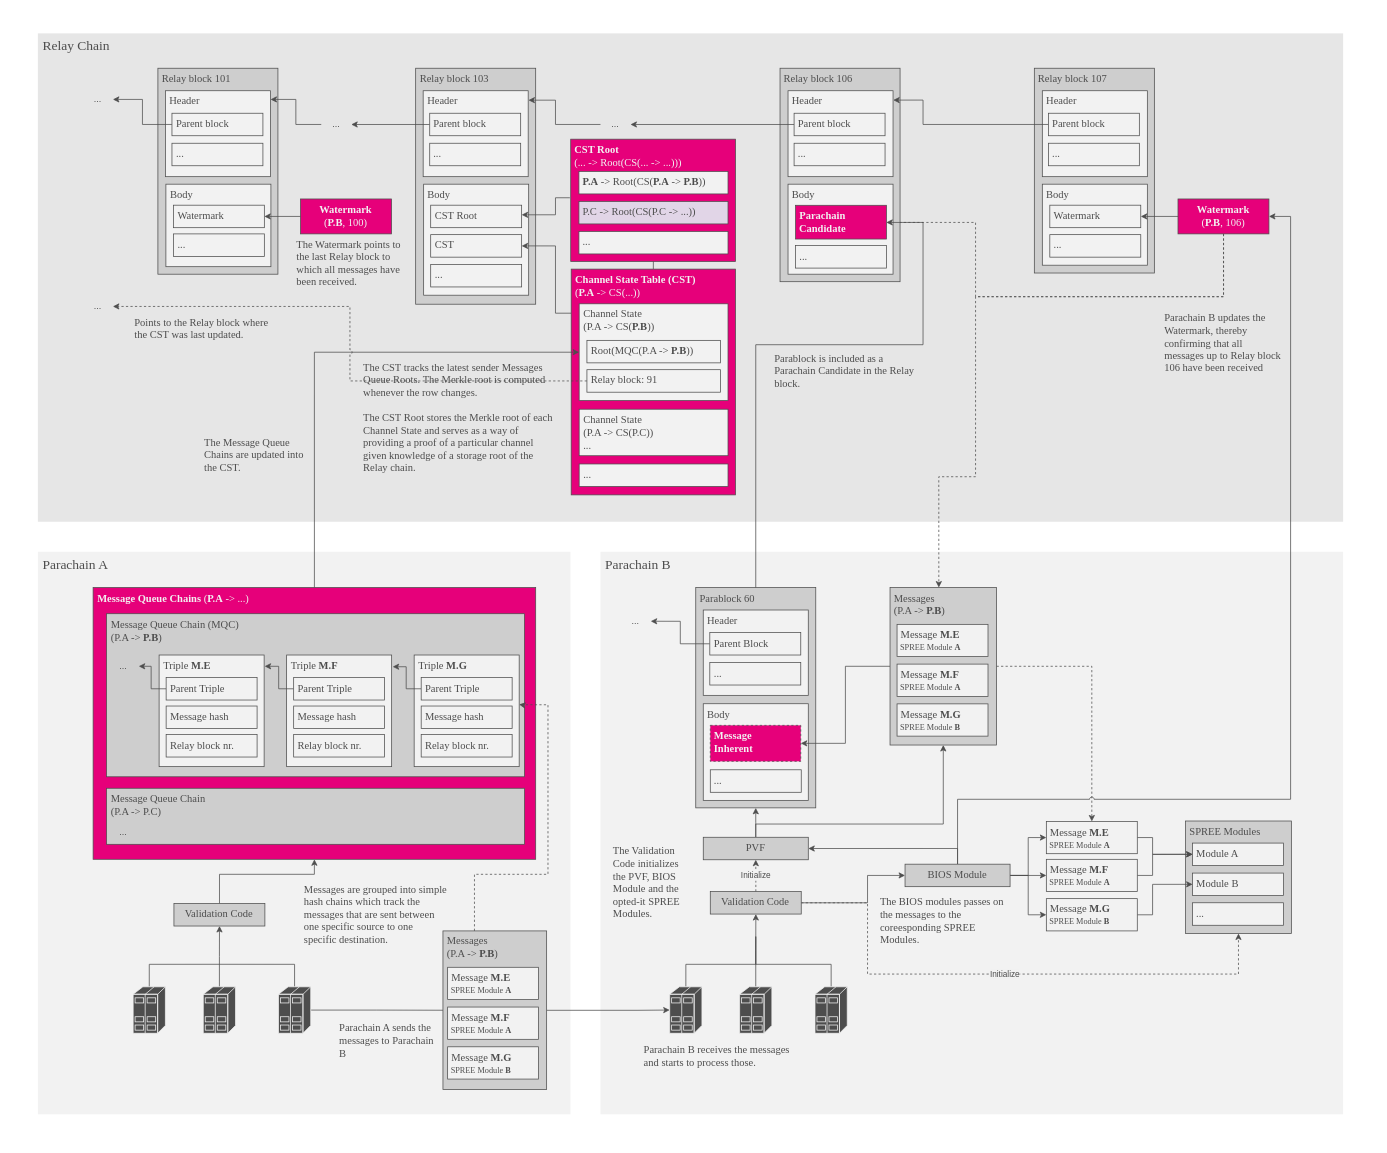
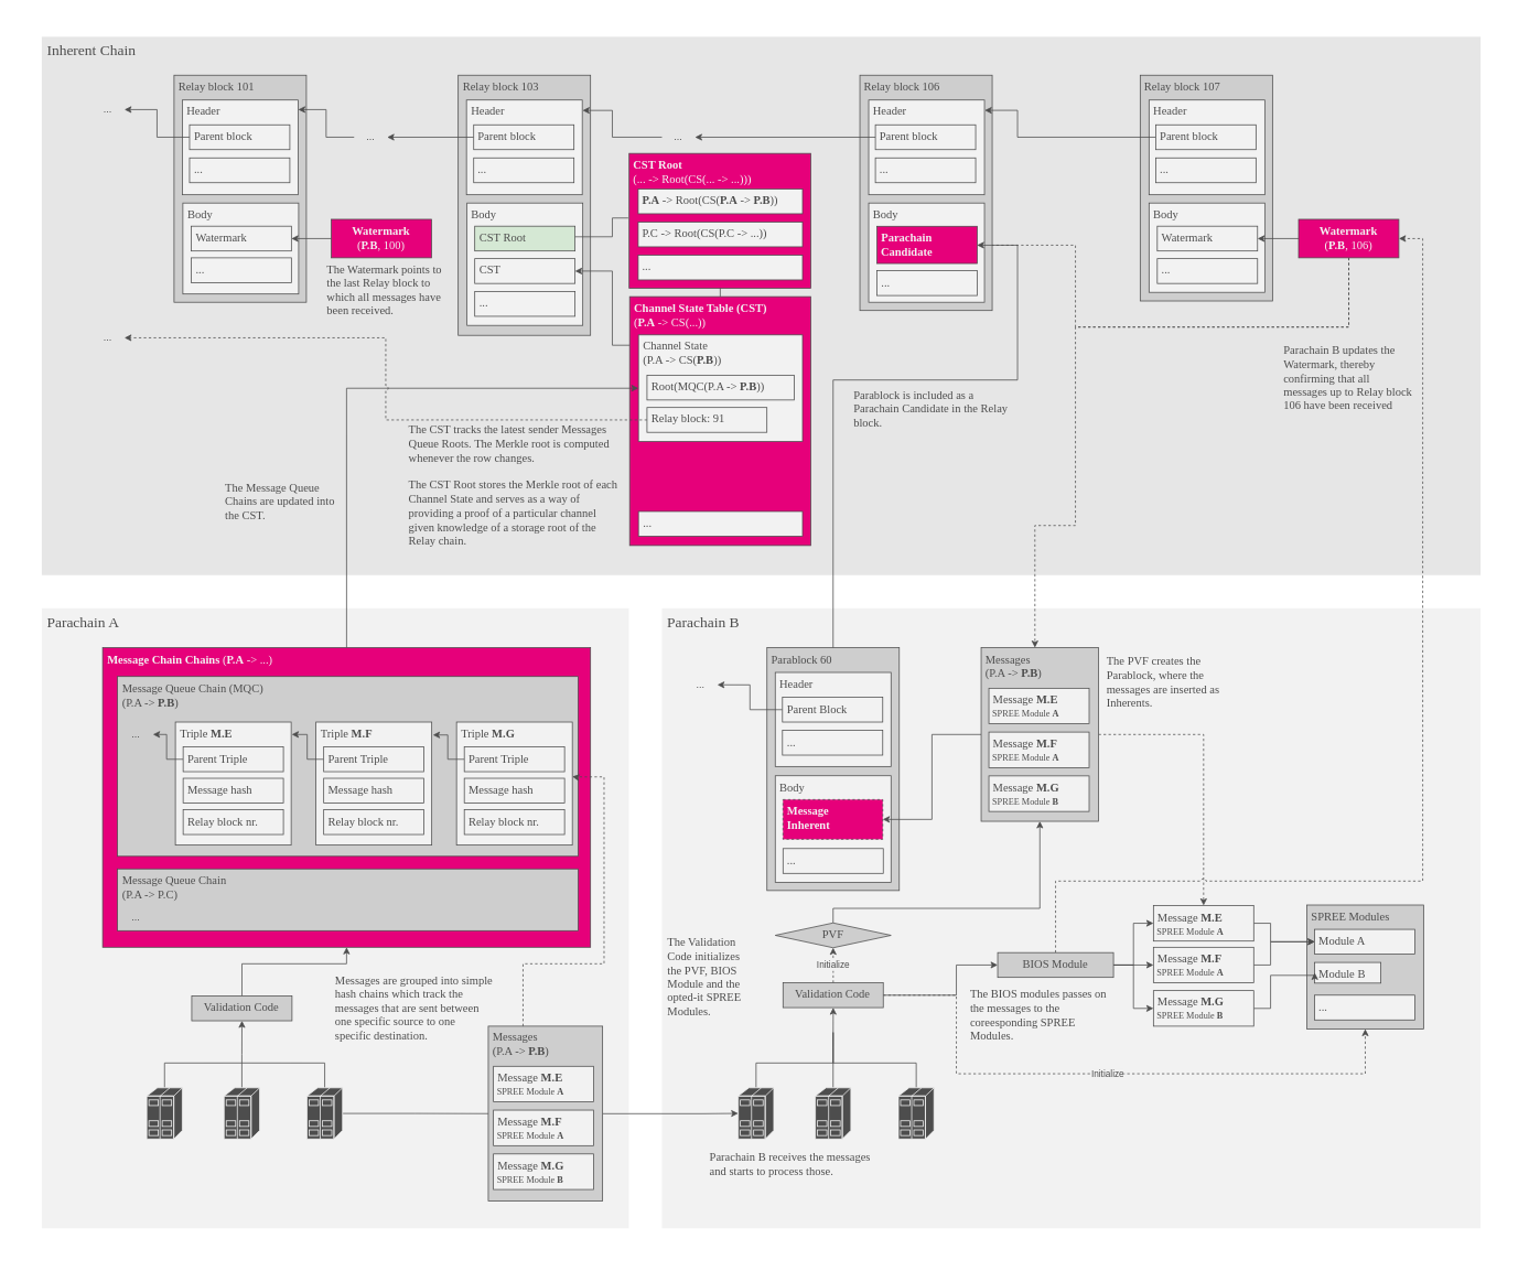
- <mxCell id="7" value="&lt;font color=&quot;#4d4d4d&quot; style=&quot;font-size: 18px&quot;&gt;&amp;nbsp;Relay Chain&lt;/font&gt;" style="rounded=0;whiteSpace=wrap;html=1;fillColor=#CECECE;strokeColor=none;strokeWidth=1;align=left;verticalAlign=top;glass=0;fontFamily=Work Sans;opacity=50;" parent="1" vertex="1"><mxGeometry x="50" y="44" width="1740" height="651" as="geometry" /></mxCell>
+ <mxCell id="7" value="&lt;font color=&quot;#4d4d4d&quot; style=&quot;font-size: 18px&quot;&gt;&amp;nbsp;Inherent Chain&lt;/font&gt;" style="rounded=0;whiteSpace=wrap;html=1;fillColor=#CECECE;strokeColor=none;strokeWidth=1;align=left;verticalAlign=top;glass=0;fontFamily=Work Sans;opacity=50;" parent="1" vertex="1"><mxGeometry x="50" y="44" width="1740" height="651" as="geometry" /></mxCell>
- <mxCell id="100" value="&lt;font color=&quot;#4d4d4d&quot;&gt;&lt;span style=&quot;font-size: 14px&quot;&gt;&amp;nbsp;P.C -&amp;gt; Root(CS(P.C -&amp;gt; ...))&lt;/span&gt;&lt;/font&gt;" style="rounded=0;whiteSpace=wrap;html=1;fillColor=#e1d5e7;strokeColor=#4D4D4D;strokeWidth=1;align=left;verticalAlign=top;glass=0;fontFamily=Work Sans;" parent="1" vertex="1"><mxGeometry x="771.26" y="268" width="198.74" height="30" as="geometry" /></mxCell>
+ <mxCell id="100" value="&lt;font color=&quot;#4d4d4d&quot;&gt;&lt;span style=&quot;font-size: 14px&quot;&gt;&amp;nbsp;P.C -&amp;gt; Root(CS(P.C -&amp;gt; ...))&lt;/span&gt;&lt;/font&gt;" style="rounded=0;whiteSpace=wrap;html=1;fillColor=#F2F2F2;strokeColor=#4D4D4D;strokeWidth=1;align=left;verticalAlign=top;glass=0;fontFamily=Work Sans;" parent="1" vertex="1"><mxGeometry x="771.26" y="268" width="198.74" height="30" as="geometry" /></mxCell>
- <mxCell id="96" style="edgeStyle=orthogonalEdgeStyle;rounded=0;orthogonalLoop=1;jettySize=auto;html=1;entryX=1;entryY=0.428;entryDx=0;entryDy=0;labelBackgroundColor=#CECECE;startArrow=none;startFill=0;endArrow=classic;endFill=1;strokeColor=#4D4D4D;fontColor=#4D4D4D;exitX=-0.005;exitY=0.479;exitDx=0;exitDy=0;exitPerimeter=0;entryPerimeter=0;" parent="1" source="98" target="50" edge="1"><mxGeometry relative="1" as="geometry"><Array as="points"><mxPoint x="740" y="263" /><mxPoint x="740" y="286" /></Array></mxGeometry></mxCell>
+ <mxCell id="96" style="edgeStyle=orthogonalEdgeStyle;rounded=0;orthogonalLoop=1;jettySize=auto;html=1;entryX=1;entryY=0.428;entryDx=0;entryDy=0;labelBackgroundColor=#CECECE;startArrow=none;startFill=0;endArrow=none;endFill=1;strokeColor=#4D4D4D;fontColor=#4D4D4D;exitX=-0.005;exitY=0.479;exitDx=0;exitDy=0;exitPerimeter=0;entryPerimeter=0;" parent="1" source="98" target="50" edge="1"><mxGeometry relative="1" as="geometry"><Array as="points"><mxPoint x="740" y="263" /><mxPoint x="740" y="286" /></Array></mxGeometry></mxCell>
- <mxCell id="50" value="&lt;font color=&quot;#4d4d4d&quot;&gt;&lt;span style=&quot;font-size: 14px&quot;&gt;&amp;nbsp;CST Root&lt;/span&gt;&lt;/font&gt;" style="rounded=0;whiteSpace=wrap;html=1;fillColor=#F2F2F2;strokeColor=#4D4D4D;strokeWidth=1;align=left;verticalAlign=top;glass=0;fontFamily=Work Sans;" parent="1" vertex="1"><mxGeometry x="573.65" y="273" width="121.25" height="30" as="geometry" /></mxCell>
+ <mxCell id="50" value="&lt;font color=&quot;#4d4d4d&quot;&gt;&lt;span style=&quot;font-size: 14px&quot;&gt;&amp;nbsp;CST Root&lt;/span&gt;&lt;/font&gt;" style="rounded=0;whiteSpace=wrap;html=1;fillColor=#d5e8d4;strokeColor=#4D4D4D;strokeWidth=1;align=left;verticalAlign=top;glass=0;fontFamily=Work Sans;" parent="1" vertex="1"><mxGeometry x="573.65" y="273" width="121.25" height="30" as="geometry" /></mxCell>
- <mxCell id="147" value="&lt;font color=&quot;#4d4d4d&quot;&gt;&lt;span style=&quot;font-size: 14px&quot;&gt;Points to the Relay block where the CST was last updated.&lt;/span&gt;&lt;/font&gt;" style="rounded=0;whiteSpace=wrap;html=1;fillColor=none;strokeColor=none;strokeWidth=1;align=left;verticalAlign=top;glass=0;fontFamily=Work Sans;" vertex="1" parent="1"><mxGeometry x="177" y="415" width="193.73" height="64.7" as="geometry" /></mxCell>
- <mxCell id="141" value="&lt;font color=&quot;#4d4d4d&quot;&gt;&lt;span style=&quot;font-size: 14px&quot;&gt;&amp;nbsp;Relay block: 91&lt;/span&gt;&lt;/font&gt;" style="rounded=0;whiteSpace=wrap;html=1;fillColor=#F2F2F2;strokeColor=#4D4D4D;strokeWidth=1;align=left;verticalAlign=top;glass=0;fontFamily=Work Sans;" vertex="1" parent="1"><mxGeometry x="781.93" y="492.3" width="178.07" height="30" as="geometry" /></mxCell>
+ <mxCell id="141" value="&lt;font color=&quot;#4d4d4d&quot;&gt;&lt;span style=&quot;font-size: 14px&quot;&gt;&amp;nbsp;Relay block: 91&lt;/span&gt;&lt;/font&gt;" style="rounded=0;whiteSpace=wrap;html=1;fillColor=#F2F2F2;strokeColor=#4D4D4D;strokeWidth=1;align=left;verticalAlign=top;glass=0;fontFamily=Work Sans;" vertex="1" parent="1"><mxGeometry x="781.93" y="492.3" width="145" height="30" as="geometry" /></mxCell>
- <mxCell id="154" value="&lt;font color=&quot;#4d4d4d&quot;&gt;&lt;span style=&quot;font-size: 14px&quot;&gt;The CST tracks the latest sender Messages Queue Roots. The Merkle root is computed whenever the row changes.&lt;br&gt;&lt;br&gt;The CST Root stores the Merkle root of each Channel State and serves as a way of providing a proof of a particular channel given knowledge of a storage root of the Relay chain.&lt;br&gt;&lt;/span&gt;&lt;/font&gt;" style="rounded=0;whiteSpace=wrap;html=1;fillColor=none;strokeColor=none;strokeWidth=1;align=left;verticalAlign=top;glass=0;fontFamily=Work Sans;" vertex="1" parent="1"><mxGeometry x="482.01" y="475" width="263.18" height="161.43" as="geometry" /></mxCell>
+ <mxCell id="154" value="&lt;font color=&quot;#4d4d4d&quot;&gt;&lt;span style=&quot;font-size: 14px&quot;&gt;The CST tracks the latest sender Messages Queue Roots. The Merkle root is computed whenever the row changes.&lt;br&gt;&lt;br&gt;The CST Root stores the Merkle root of each Channel State and serves as a way of providing a proof of a particular channel given knowledge of a storage root of the Relay chain.&lt;br&gt;&lt;/span&gt;&lt;/font&gt;" style="rounded=0;whiteSpace=wrap;html=1;fillColor=none;strokeColor=none;strokeWidth=1;align=left;verticalAlign=top;glass=0;fontFamily=Work Sans;" vertex="1" parent="1"><mxGeometry x="492.01" y="505" width="263.18" height="161.43" as="geometry" /></mxCell>
- <mxCell id="143" value="&lt;font color=&quot;#4d4d4d&quot;&gt;&lt;span style=&quot;font-size: 14px&quot;&gt;&amp;nbsp;Channel State&lt;br&gt;&amp;nbsp;(P.A -&amp;gt; CS(P.C))&lt;br&gt;&amp;nbsp;...&lt;br&gt;&lt;/span&gt;&lt;/font&gt;" style="rounded=0;whiteSpace=wrap;html=1;fillColor=#F2F2F2;strokeColor=#4D4D4D;strokeWidth=1;align=left;verticalAlign=top;glass=0;fontFamily=Work Sans;" vertex="1" parent="1"><mxGeometry x="771.58" y="545" width="198.42" height="62" as="geometry" /></mxCell>
- <mxCell id="5" value="&lt;font&gt;&lt;span style=&quot;font-size: 14px&quot;&gt;&lt;b&gt;&amp;nbsp;Message Queue Chains &lt;/b&gt;(&lt;b&gt;P.A&lt;/b&gt; -&amp;gt; ...)&lt;/span&gt;&lt;/font&gt;" style="rounded=0;whiteSpace=wrap;html=1;fillColor=#E6007A;strokeColor=#4D4D4D;strokeWidth=1;align=left;verticalAlign=top;glass=0;fontFamily=Work Sans;fontColor=#F2F2F2;" parent="1" vertex="1"><mxGeometry x="123.62" y="782.67" width="590" height="362.33" as="geometry" /></mxCell>
+ <mxCell id="5" value="&lt;font&gt;&lt;span style=&quot;font-size: 14px&quot;&gt;&lt;b&gt;&amp;nbsp;Message Chain Chains &lt;/b&gt;(&lt;b&gt;P.A&lt;/b&gt; -&amp;gt; ...)&lt;/span&gt;&lt;/font&gt;" style="rounded=0;whiteSpace=wrap;html=1;fillColor=#E6007A;strokeColor=#4D4D4D;strokeWidth=1;align=left;verticalAlign=top;glass=0;fontFamily=Work Sans;fontColor=#F2F2F2;" parent="1" vertex="1"><mxGeometry x="123.62" y="782.67" width="590" height="362.33" as="geometry" /></mxCell>
+ <mxCell id="155" value="&lt;font color=&quot;#4d4d4d&quot;&gt;&lt;span style=&quot;font-size: 14px&quot;&gt;The PVF creates the Parablock, where the messages are inserted as Inherents.&lt;/span&gt;&lt;/font&gt;" style="rounded=0;whiteSpace=wrap;html=1;fillColor=none;strokeColor=none;strokeWidth=1;align=left;verticalAlign=top;glass=0;fontFamily=Work Sans;" vertex="1" parent="1"><mxGeometry x="1336" y="785" width="150" height="99.79" as="geometry" /></mxCell>
- <mxCell id="110" style="edgeStyle=orthogonalEdgeStyle;rounded=0;jumpStyle=arc;orthogonalLoop=1;jettySize=auto;html=1;entryX=1;entryY=0.5;entryDx=0;entryDy=0;labelBackgroundColor=#F2F2F2;startArrow=none;startFill=0;endArrow=classic;endFill=1;strokeColor=#4D4D4D;fontColor=#4D4D4D;exitX=0.5;exitY=0;exitDx=0;exitDy=0;" edge="1" parent="1" source="111" target="39"><mxGeometry relative="1" as="geometry"><Array as="points"><mxPoint x="1276" y="1065" /><mxPoint x="1720" y="1065" /><mxPoint x="1720" y="288" /></Array></mxGeometry></mxCell>
+ <mxCell id="110" style="edgeStyle=orthogonalEdgeStyle;rounded=0;jumpStyle=arc;orthogonalLoop=1;jettySize=auto;html=1;entryX=1;entryY=0.5;entryDx=0;entryDy=0;labelBackgroundColor=#F2F2F2;startArrow=none;startFill=0;endArrow=classic;endFill=1;strokeColor=#4D4D4D;fontColor=#4D4D4D;exitX=0.5;exitY=0;exitDx=0;exitDy=0;dashed=1;" edge="1" parent="1" source="111" target="39"><mxGeometry relative="1" as="geometry"><Array as="points"><mxPoint x="1276" y="1065" /><mxPoint x="1720" y="1065" /><mxPoint x="1720" y="288" /></Array></mxGeometry></mxCell>
- <mxCell id="112" style="edgeStyle=orthogonalEdgeStyle;rounded=0;orthogonalLoop=1;jettySize=auto;html=1;entryX=0.5;entryY=1;entryDx=0;entryDy=0;strokeColor=#4D4D4D;" edge="1" parent="1" source="114" target="8"><mxGeometry relative="1" as="geometry" /></mxCell>
- <mxCell id="114" value="&lt;font color=&quot;#4d4d4d&quot;&gt;&lt;span style=&quot;font-size: 14px&quot;&gt;PVF&lt;/span&gt;&lt;/font&gt;" style="rounded=0;whiteSpace=wrap;html=1;fillColor=#CECECE;strokeColor=#4D4D4D;strokeWidth=1;align=center;verticalAlign=top;glass=0;fontFamily=Work Sans;" vertex="1" parent="1"><mxGeometry x="937.02" y="1115.62" width="140" height="30" as="geometry" /></mxCell>
+ <mxCell id="114" value="&lt;font color=&quot;#4d4d4d&quot;&gt;&lt;span style=&quot;font-size: 14px&quot;&gt;PVF&lt;/span&gt;&lt;/font&gt;" style="rhombus;whiteSpace=wrap;html=1;fillColor=#CECECE;strokeColor=#4D4D4D;strokeWidth=1;align=center;verticalAlign=top;glass=0;fontFamily=Work Sans;" vertex="1" parent="1"><mxGeometry x="937.02" y="1115.62" width="140" height="30" as="geometry" /></mxCell>
- <mxCell id="106" style="edgeStyle=orthogonalEdgeStyle;rounded=0;orthogonalLoop=1;jettySize=auto;html=1;entryX=1;entryY=0.5;entryDx=0;entryDy=0;labelBackgroundColor=#F2F2F2;strokeColor=#4D4D4D;fontColor=#4D4D4D;exitX=0.5;exitY=0;exitDx=0;exitDy=0;" edge="1" parent="1" source="111" target="114"><mxGeometry relative="1" as="geometry"><Array as="points"><mxPoint x="1276" y="1131" /></Array></mxGeometry></mxCell>
- <mxCell id="117" value="&lt;font color=&quot;#4d4d4d&quot;&gt;&lt;span style=&quot;font-size: 14px&quot;&gt;&amp;nbsp;Module B&lt;/span&gt;&lt;/font&gt;" style="rounded=0;whiteSpace=wrap;html=1;fillColor=#F2F2F2;strokeColor=#4D4D4D;strokeWidth=1;align=left;verticalAlign=top;glass=0;fontFamily=Work Sans;" vertex="1" parent="1"><mxGeometry x="1589.37" y="1163.37" width="121.25" height="30" as="geometry" /></mxCell>
+ <mxCell id="117" value="&lt;font color=&quot;#4d4d4d&quot;&gt;&lt;span style=&quot;font-size: 14px&quot;&gt;&amp;nbsp;Module B&lt;/span&gt;&lt;/font&gt;" style="rounded=0;whiteSpace=wrap;html=1;fillColor=#F2F2F2;strokeColor=#4D4D4D;strokeWidth=1;align=left;verticalAlign=top;glass=0;fontFamily=Work Sans;" vertex="1" parent="1"><mxGeometry x="1589.37" y="1163.37" width="80" height="25" as="geometry" /></mxCell>
- <mxCell id="152" value="&lt;font color=&quot;#4d4d4d&quot;&gt;&lt;span style=&quot;font-size: 14px&quot;&gt;The Validation Code initializes the PVF, BIOS Module and the opted-it SPREE Modules.&lt;/span&gt;&lt;/font&gt;" style="rounded=0;whiteSpace=wrap;html=1;fillColor=none;strokeColor=none;strokeWidth=1;align=left;verticalAlign=top;glass=0;fontFamily=Work Sans;" vertex="1" parent="1"><mxGeometry x="815.16" y="1119.75" width="110" height="139.33" as="geometry" /></mxCell>
+ <mxCell id="152" value="&lt;font color=&quot;#4d4d4d&quot;&gt;&lt;span style=&quot;font-size: 14px&quot;&gt;The Validation Code initializes the PVF, BIOS Module and the opted-it SPREE Modules.&lt;/span&gt;&lt;/font&gt;" style="rounded=0;whiteSpace=wrap;html=1;fillColor=none;strokeColor=none;strokeWidth=1;align=left;verticalAlign=top;glass=0;fontFamily=Work Sans;" vertex="1" parent="1"><mxGeometry x="805.16" y="1124.75" width="110" height="139.33" as="geometry" /></mxCell>
- <mxCell id="150" value="&lt;font color=&quot;#4d4d4d&quot;&gt;&lt;span style=&quot;font-size: 14px&quot;&gt;Parachain A sends the messages to Parachain B&lt;/span&gt;&lt;/font&gt;" style="rounded=0;whiteSpace=wrap;html=1;fillColor=none;strokeColor=none;strokeWidth=1;align=left;verticalAlign=top;glass=0;fontFamily=Work Sans;" vertex="1" parent="1"><mxGeometry x="450" y="1355.64" width="136.27" height="82.33" as="geometry" /></mxCell>
